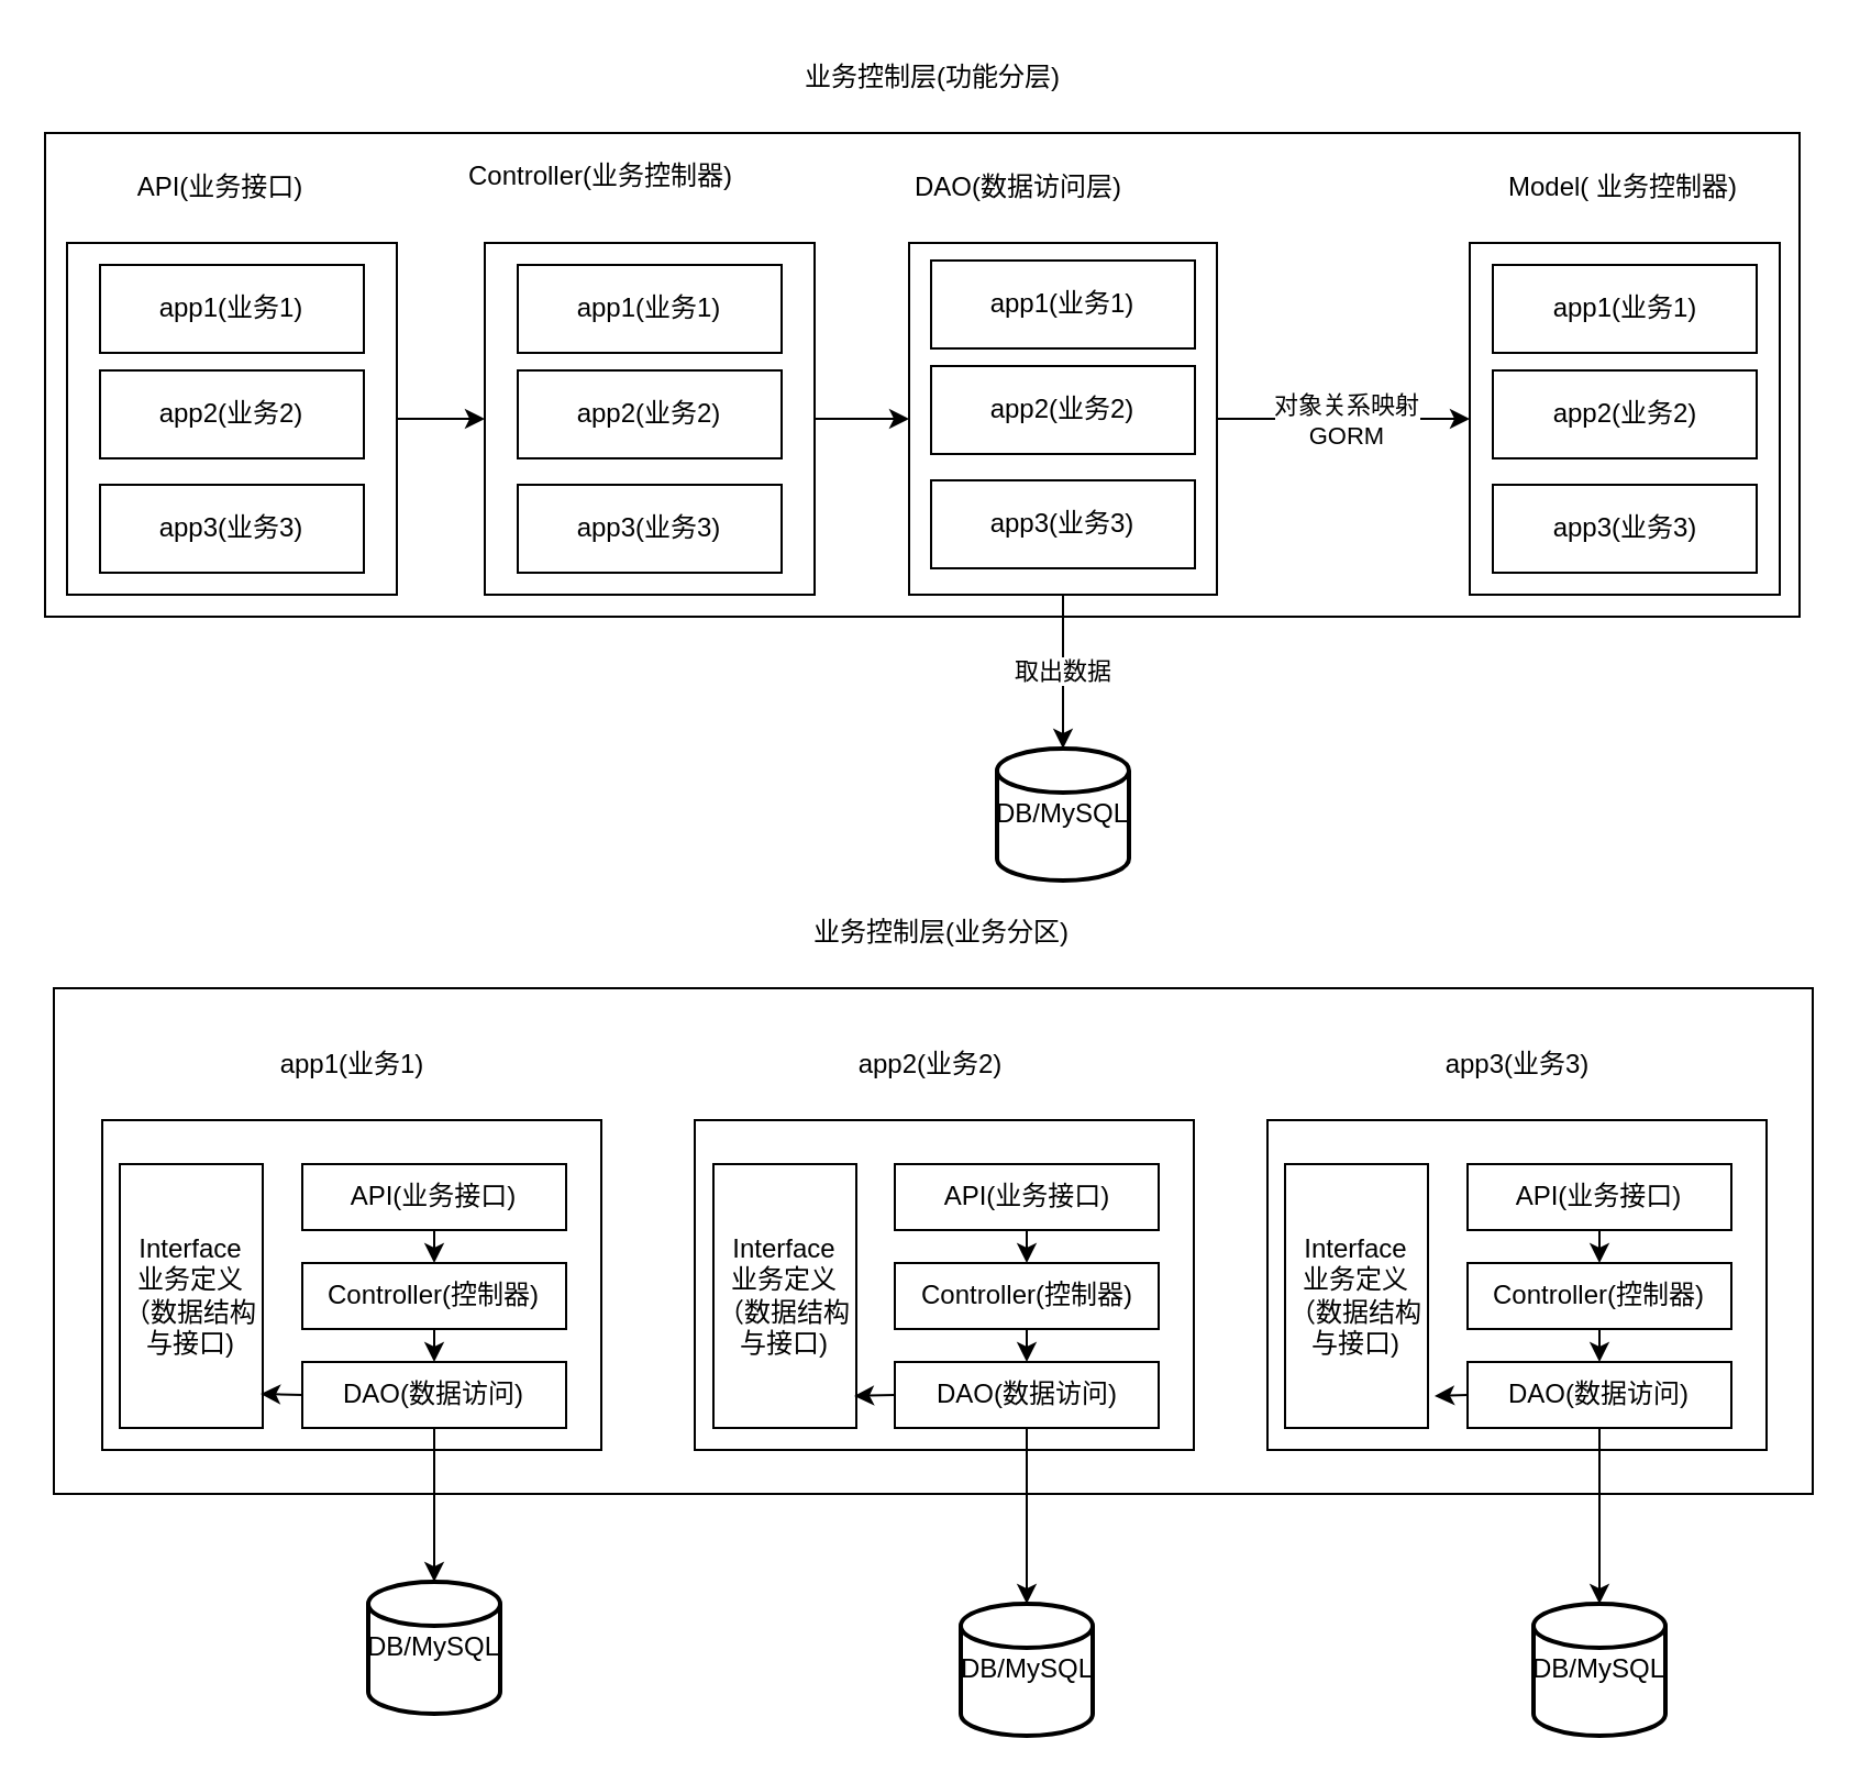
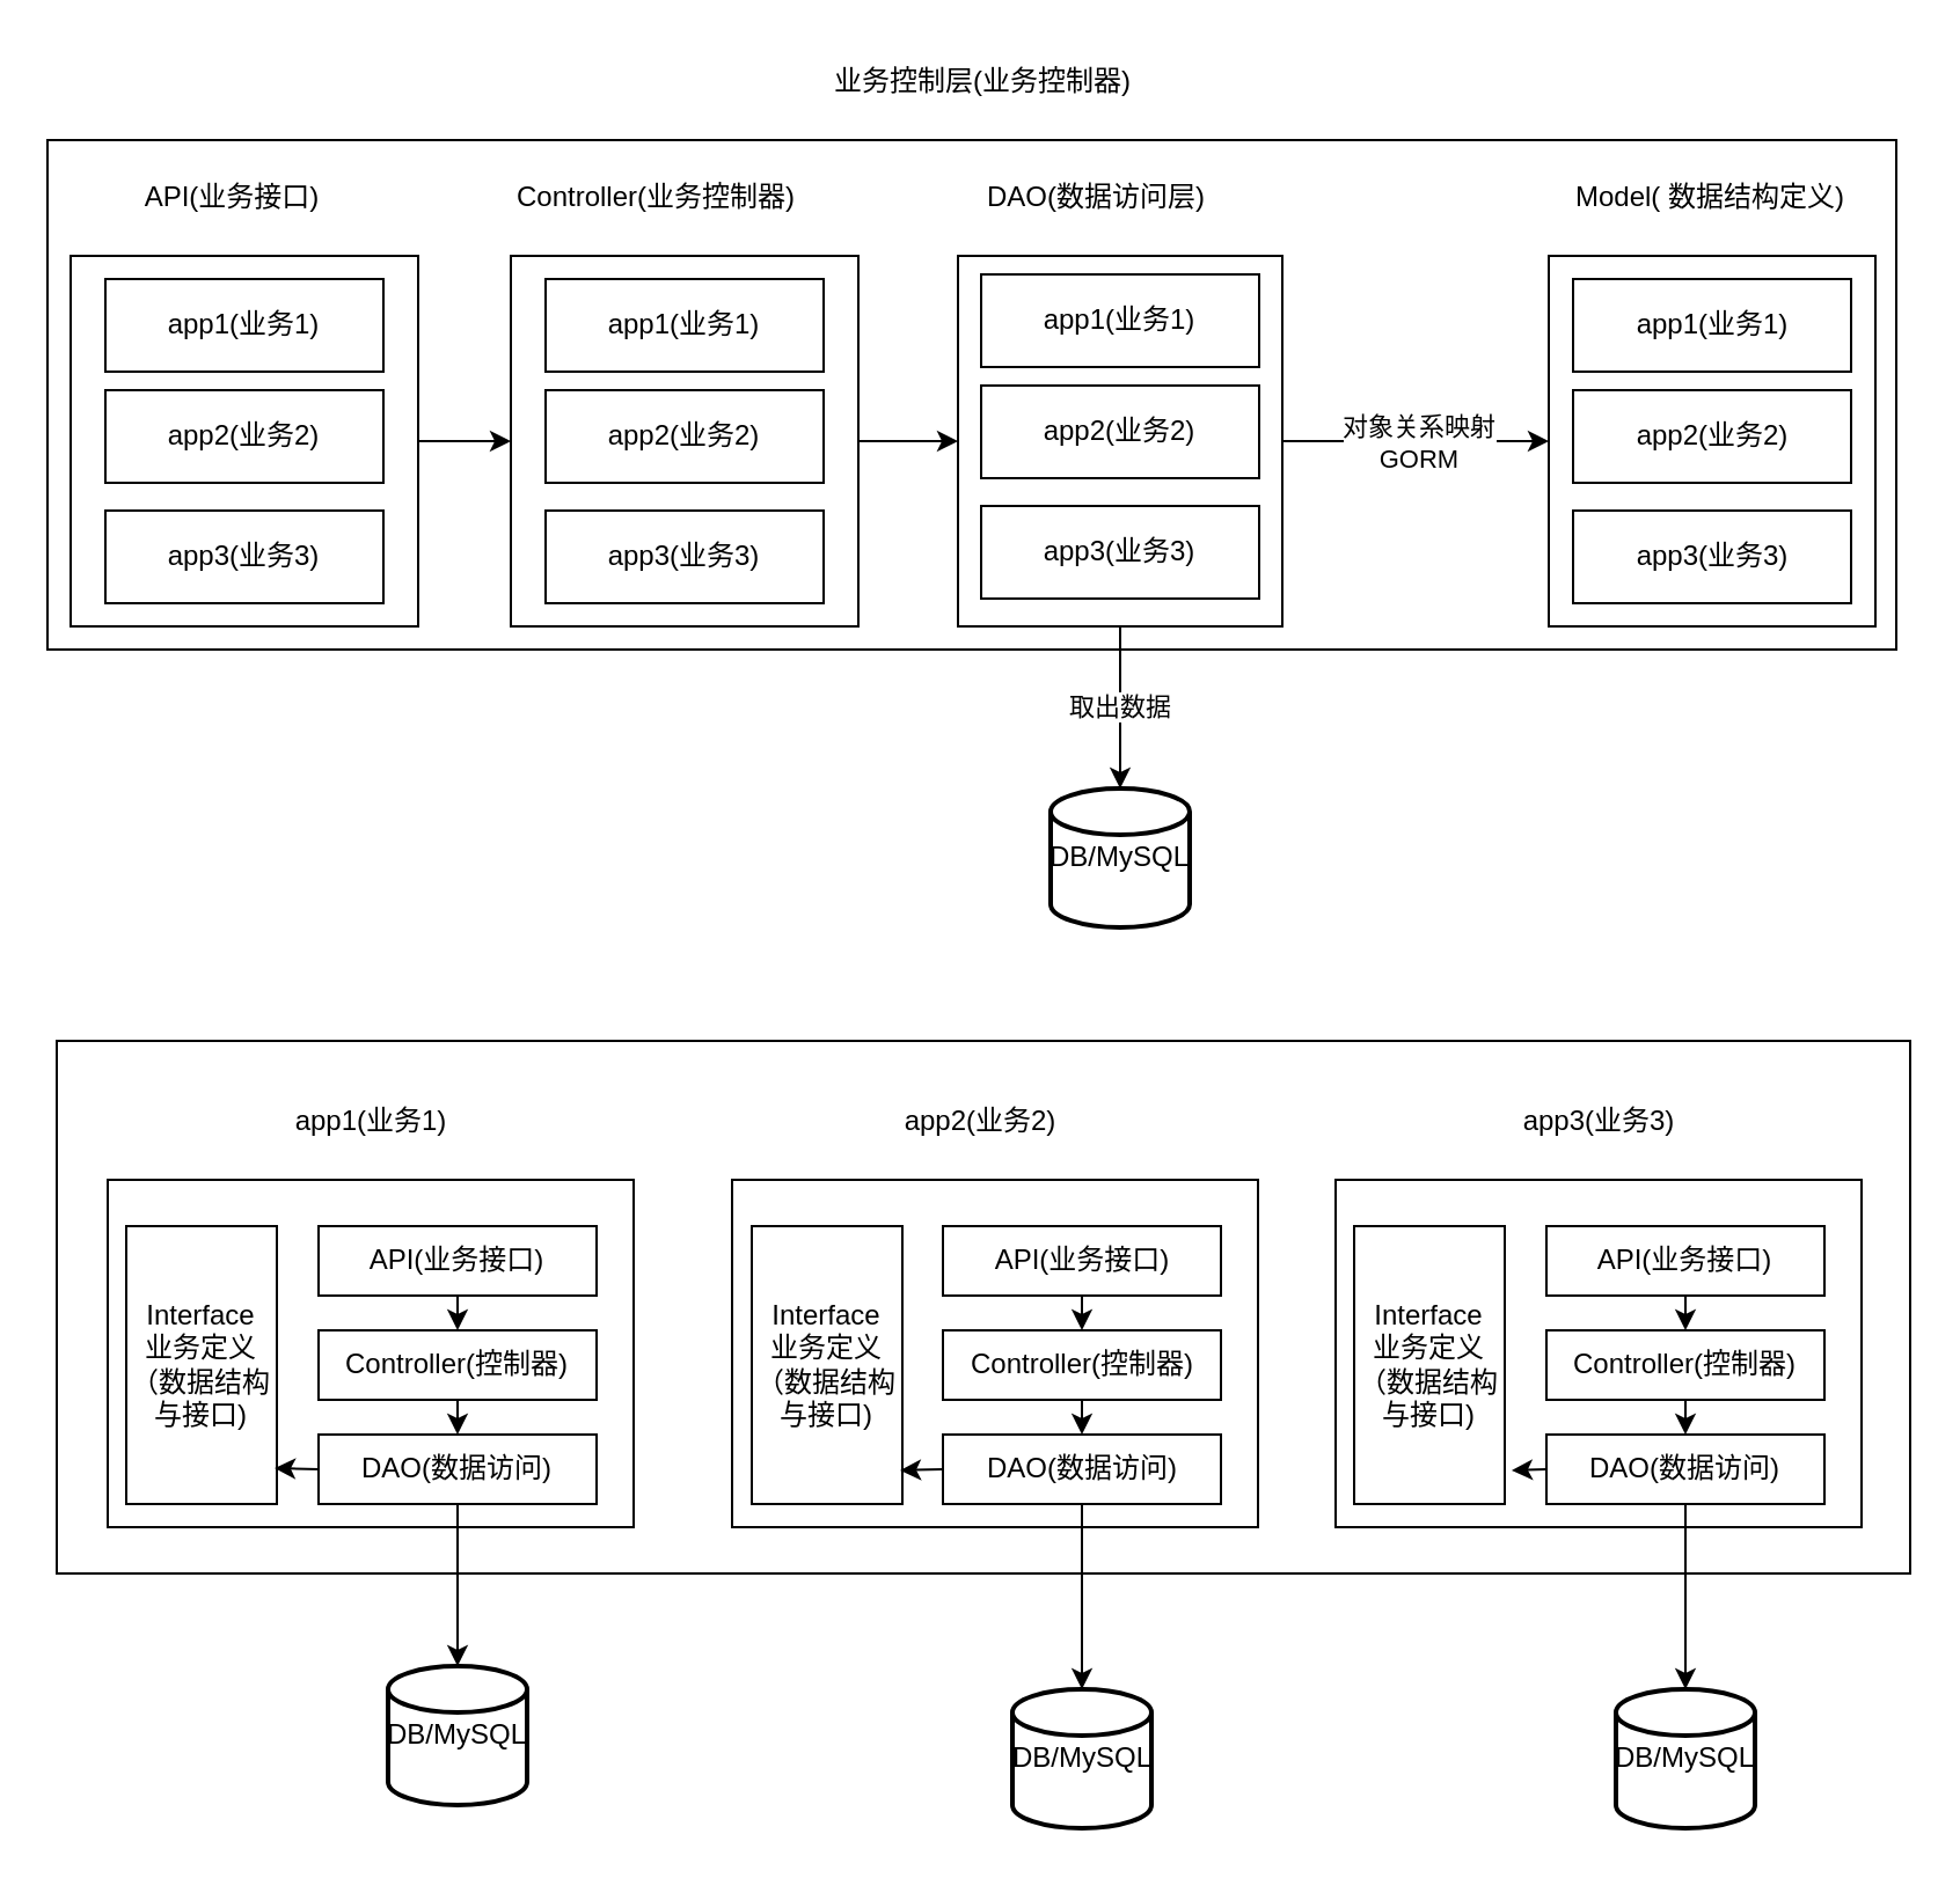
- <mxCell id="2" value="业务控制层(功能分层)" style="text;html=1;strokeColor=none;fillColor=none;align=center;verticalAlign=middle;whiteSpace=wrap;rounded=0;" parent="1" vertex="1"><mxGeometry x="349" y="20" width="150" height="30" as="geometry" /></mxCell>
+ <mxCell id="2" value="业务控制层(业务控制器)" style="text;html=1;strokeColor=none;fillColor=none;align=center;verticalAlign=middle;whiteSpace=wrap;rounded=0;" parent="1" vertex="1"><mxGeometry x="349" y="20" width="150" height="30" as="geometry" /></mxCell>
- <mxCell id="12" value="Controller(业务控制器)" style="text;html=1;strokeColor=none;fillColor=none;align=center;verticalAlign=middle;whiteSpace=wrap;rounded=0;" vertex="1" parent="1"><mxGeometry x="203" y="65" width="140" height="30" as="geometry" /></mxCell>
+ <mxCell id="12" value="Controller(业务控制器)" style="text;html=1;strokeColor=none;fillColor=none;align=center;verticalAlign=middle;whiteSpace=wrap;rounded=0;" vertex="1" parent="1"><mxGeometry x="213" y="70" width="140" height="30" as="geometry" /></mxCell>
- <mxCell id="11" value="DAO(数据访问层)" style="text;html=1;strokeColor=none;fillColor=none;align=center;verticalAlign=middle;whiteSpace=wrap;rounded=0;" vertex="1" parent="1"><mxGeometry x="408" y="70" width="110" height="30" as="geometry" /></mxCell>
+ <mxCell id="11" value="DAO(数据访问层)" style="text;html=1;strokeColor=none;fillColor=none;align=center;verticalAlign=middle;whiteSpace=wrap;rounded=0;" vertex="1" parent="1"><mxGeometry x="418" y="70" width="110" height="30" as="geometry" /></mxCell>
- <mxCell id="13" value="Model( 业务控制器)" style="text;html=1;strokeColor=none;fillColor=none;align=center;verticalAlign=middle;whiteSpace=wrap;rounded=0;" vertex="1" parent="1"><mxGeometry x="668" y="70" width="140" height="30" as="geometry" /></mxCell>
+ <mxCell id="13" value="Model( 数据结构定义)" style="text;html=1;strokeColor=none;fillColor=none;align=center;verticalAlign=middle;whiteSpace=wrap;rounded=0;" vertex="1" parent="1"><mxGeometry x="668" y="70" width="140" height="30" as="geometry" /></mxCell>
- <mxCell id="24" value="业务控制层(业务分区)" style="text;html=1;strokeColor=none;fillColor=none;align=center;verticalAlign=middle;whiteSpace=wrap;rounded=0;" vertex="1" parent="1"><mxGeometry x="353" y="409" width="150" height="30" as="geometry" /></mxCell>
